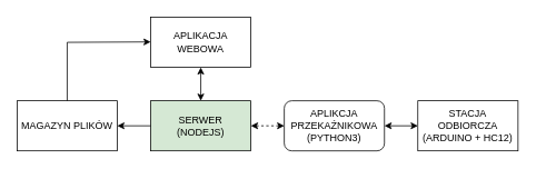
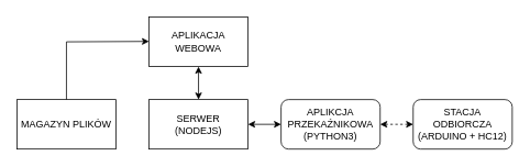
- <mxCell id="11" value="" style="endArrow=classic;html=1;rounded=0;exitX=0;exitY=0.5;exitDx=0;exitDy=0;entryX=1;entryY=0.5;entryDx=0;entryDy=0;" edge="1" parent="1" source="2" target="4"><mxGeometry width="50" height="50" relative="1" as="geometry"><mxPoint x="370" y="260" as="sourcePoint" /><mxPoint x="420" y="210" as="targetPoint" /></mxGeometry></mxCell>
- <mxCell id="2" value="SERWER&lt;br&gt;(NODEJS)" style="rounded=0;whiteSpace=wrap;html=1;fillColor=#d5e8d4;" vertex="1" parent="1"><mxGeometry x="180" y="120" width="120" height="60" as="geometry" /></mxCell>
+ <mxCell id="2" value="SERWER&lt;br&gt;(NODEJS)" style="rounded=0;whiteSpace=wrap;html=1;" vertex="1" parent="1"><mxGeometry x="180" y="120" width="120" height="60" as="geometry" /></mxCell>
- <mxCell id="10" value="" style="endArrow=classic;startArrow=classic;html=1;rounded=0;exitX=1;exitY=0.5;exitDx=0;exitDy=0;entryX=0;entryY=0.5;entryDx=0;entryDy=0;dashed=1;" edge="1" parent="1" source="2" target="5"><mxGeometry width="50" height="50" relative="1" as="geometry"><mxPoint x="370" y="260" as="sourcePoint" /><mxPoint x="420" y="210" as="targetPoint" /></mxGeometry></mxCell>
+ <mxCell id="10" value="" style="endArrow=classic;startArrow=classic;html=1;rounded=0;exitX=1;exitY=0.5;exitDx=0;exitDy=0;entryX=0;entryY=0.5;entryDx=0;entryDy=0;" edge="1" parent="1" source="2" target="5"><mxGeometry width="50" height="50" relative="1" as="geometry"><mxPoint x="370" y="260" as="sourcePoint" /><mxPoint x="420" y="210" as="targetPoint" /></mxGeometry></mxCell>
- <mxCell id="12" value="" style="endArrow=classic;startArrow=classic;html=1;rounded=0;entryX=0;entryY=0.5;entryDx=0;entryDy=0;exitX=1;exitY=0.5;exitDx=0;exitDy=0;" edge="1" parent="1" source="5" target="6"><mxGeometry width="50" height="50" relative="1" as="geometry"><mxPoint x="290" y="200" as="sourcePoint" /><mxPoint x="340" y="150" as="targetPoint" /></mxGeometry></mxCell>
+ <mxCell id="12" value="" style="endArrow=classic;startArrow=classic;html=1;rounded=0;entryX=0;entryY=0.5;entryDx=0;entryDy=0;exitX=1;exitY=0.5;exitDx=0;exitDy=0;dashed=1;" edge="1" parent="1" source="5" target="6"><mxGeometry width="50" height="50" relative="1" as="geometry"><mxPoint x="290" y="200" as="sourcePoint" /><mxPoint x="340" y="150" as="targetPoint" /></mxGeometry></mxCell>
- <mxCell id="6" value="STACJA ODBIORCZA&lt;br&gt;(ARDUINO + HC12)" style="rounded=0;whiteSpace=wrap;html=1;" vertex="1" parent="1"><mxGeometry x="500" y="120" width="120" height="60" as="geometry" /></mxCell>
+ <mxCell id="6" value="STACJA ODBIORCZA&lt;br&gt;(ARDUINO + HC12)" style="whiteSpace=wrap;html=1;rounded=1;" vertex="1" parent="1"><mxGeometry x="500" y="120" width="120" height="60" as="geometry" /></mxCell>
